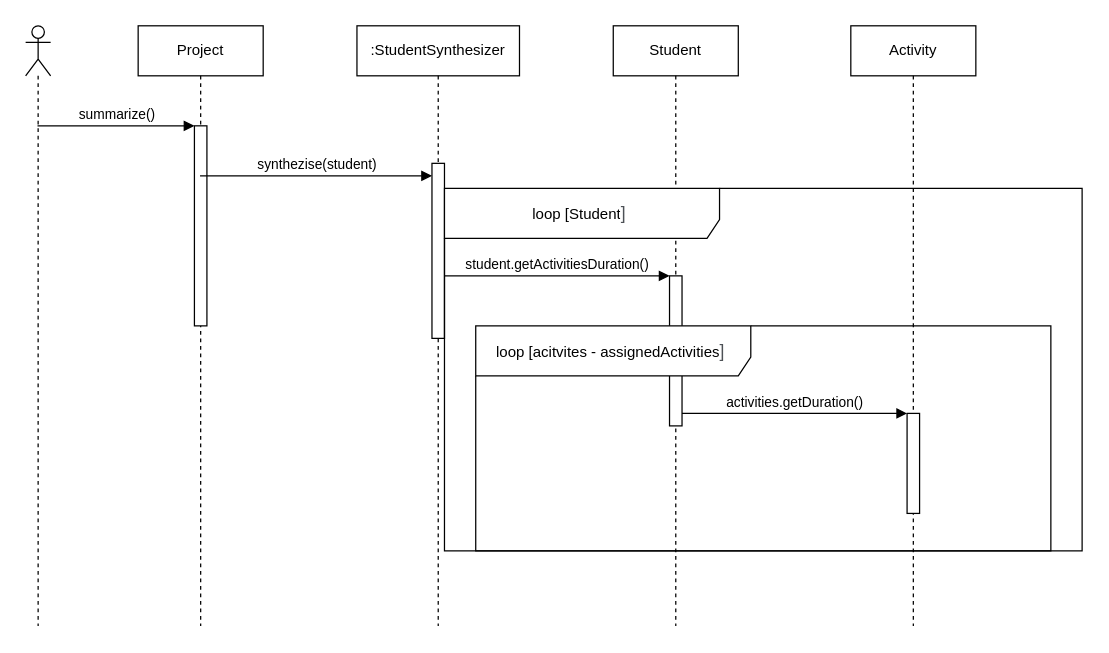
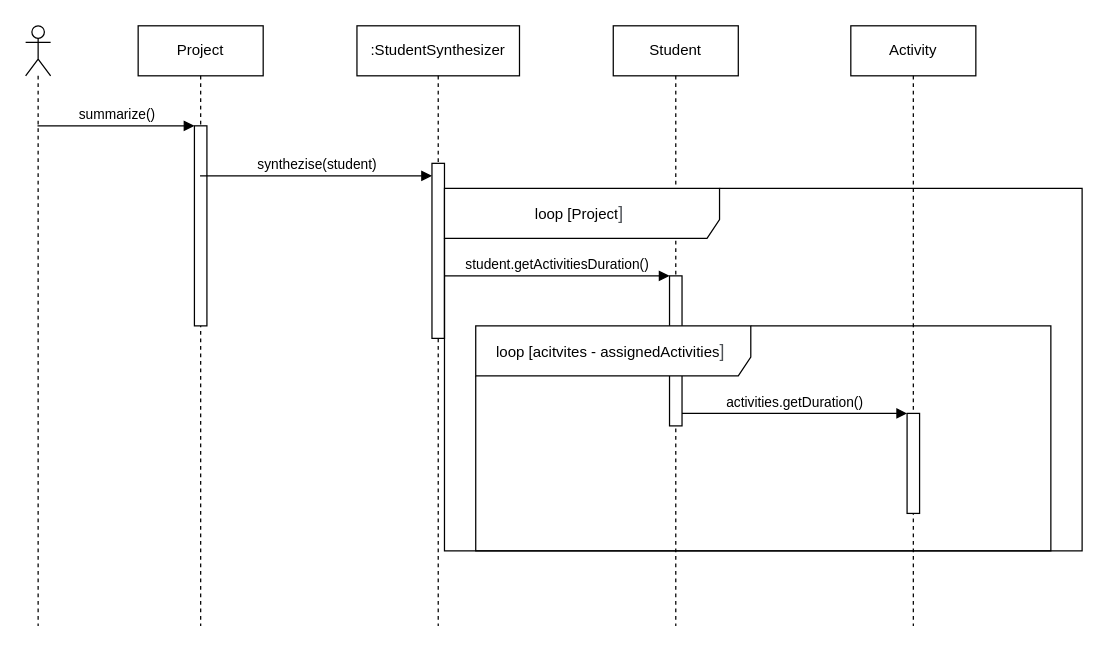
- <mxCell id="16" value="loop [Student&lt;span style=&quot;color: rgb(77 , 81 , 86) ; font-family: &amp;#34;arial&amp;#34; , sans-serif ; font-size: 14px ; text-align: left ; background-color: rgb(255 , 255 , 255)&quot;&gt;]&amp;nbsp;&lt;/span&gt;" style="shape=umlFrame;whiteSpace=wrap;html=1;width=220;height=40;" parent="1" vertex="1"><mxGeometry x="355" y="150" width="510" height="290" as="geometry" /></mxCell>
+ <mxCell id="16" value="loop [Project&lt;span style=&quot;color: rgb(77 , 81 , 86) ; font-family: &amp;#34;arial&amp;#34; , sans-serif ; font-size: 14px ; text-align: left ; background-color: rgb(255 , 255 , 255)&quot;&gt;]&amp;nbsp;&lt;/span&gt;" style="shape=umlFrame;whiteSpace=wrap;html=1;width=220;height=40;" parent="1" vertex="1"><mxGeometry x="355" y="150" width="510" height="290" as="geometry" /></mxCell>
